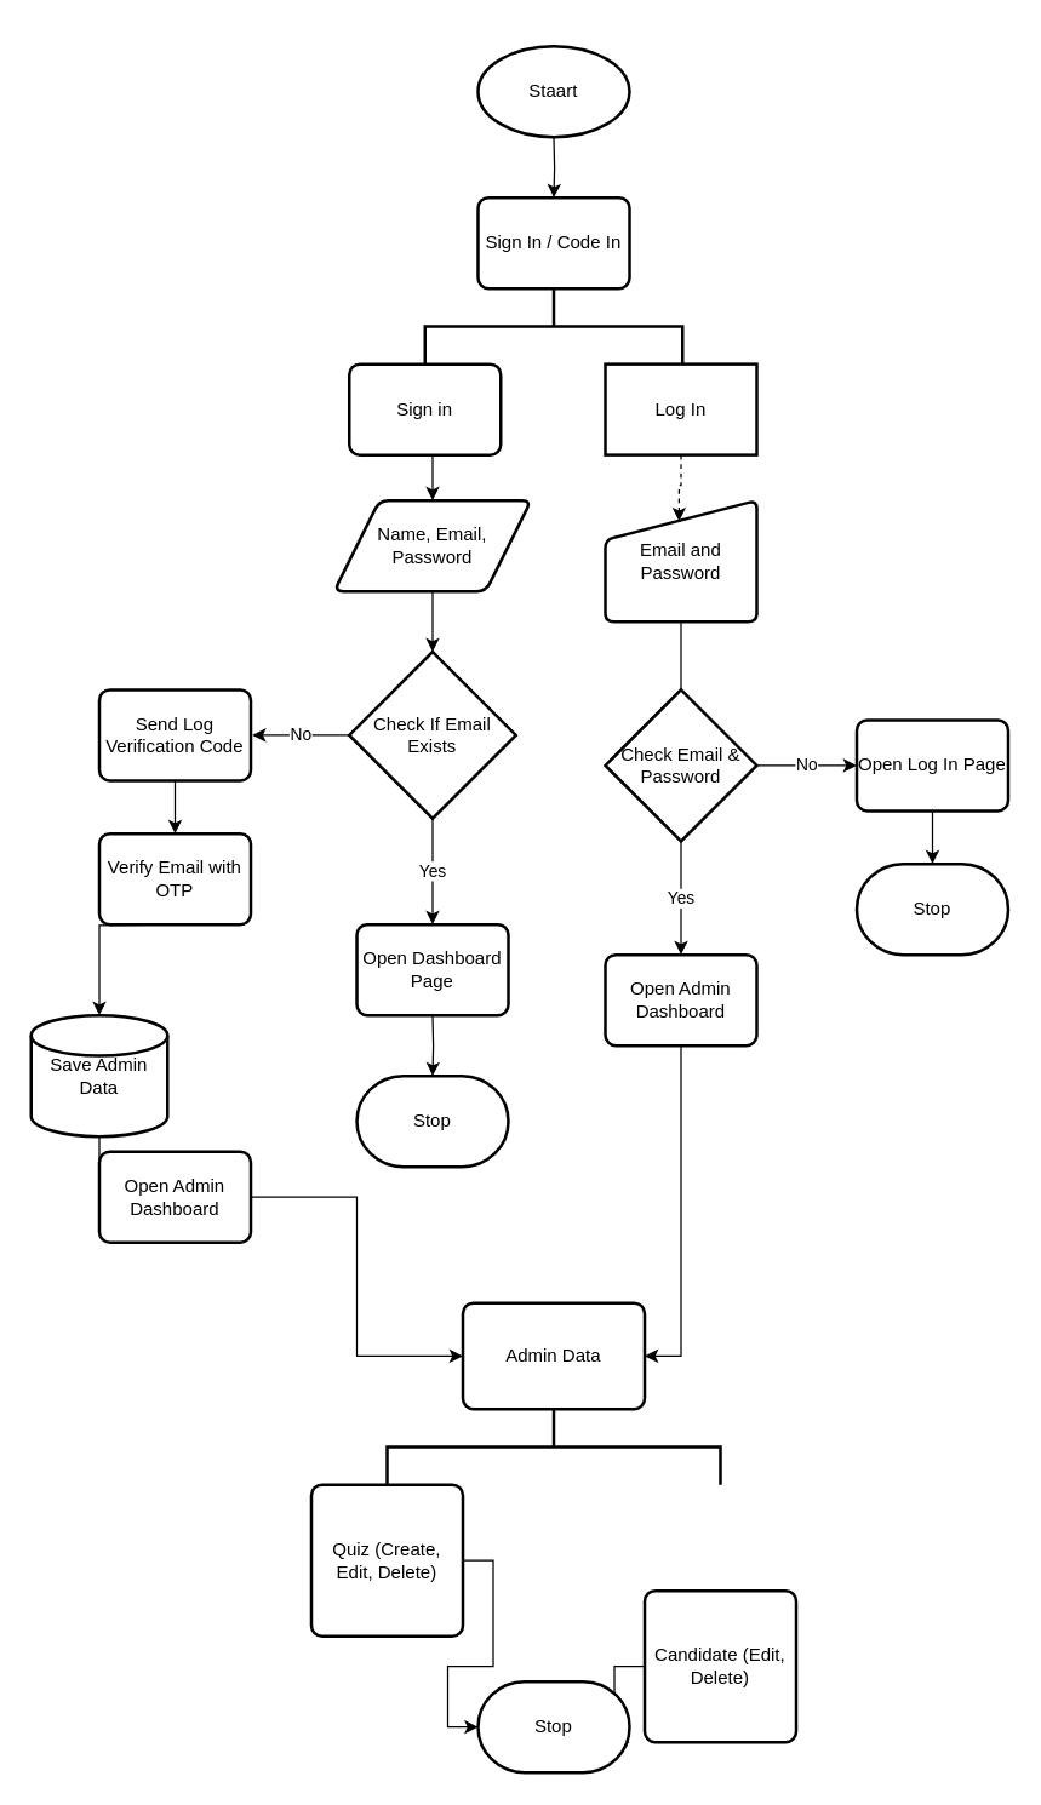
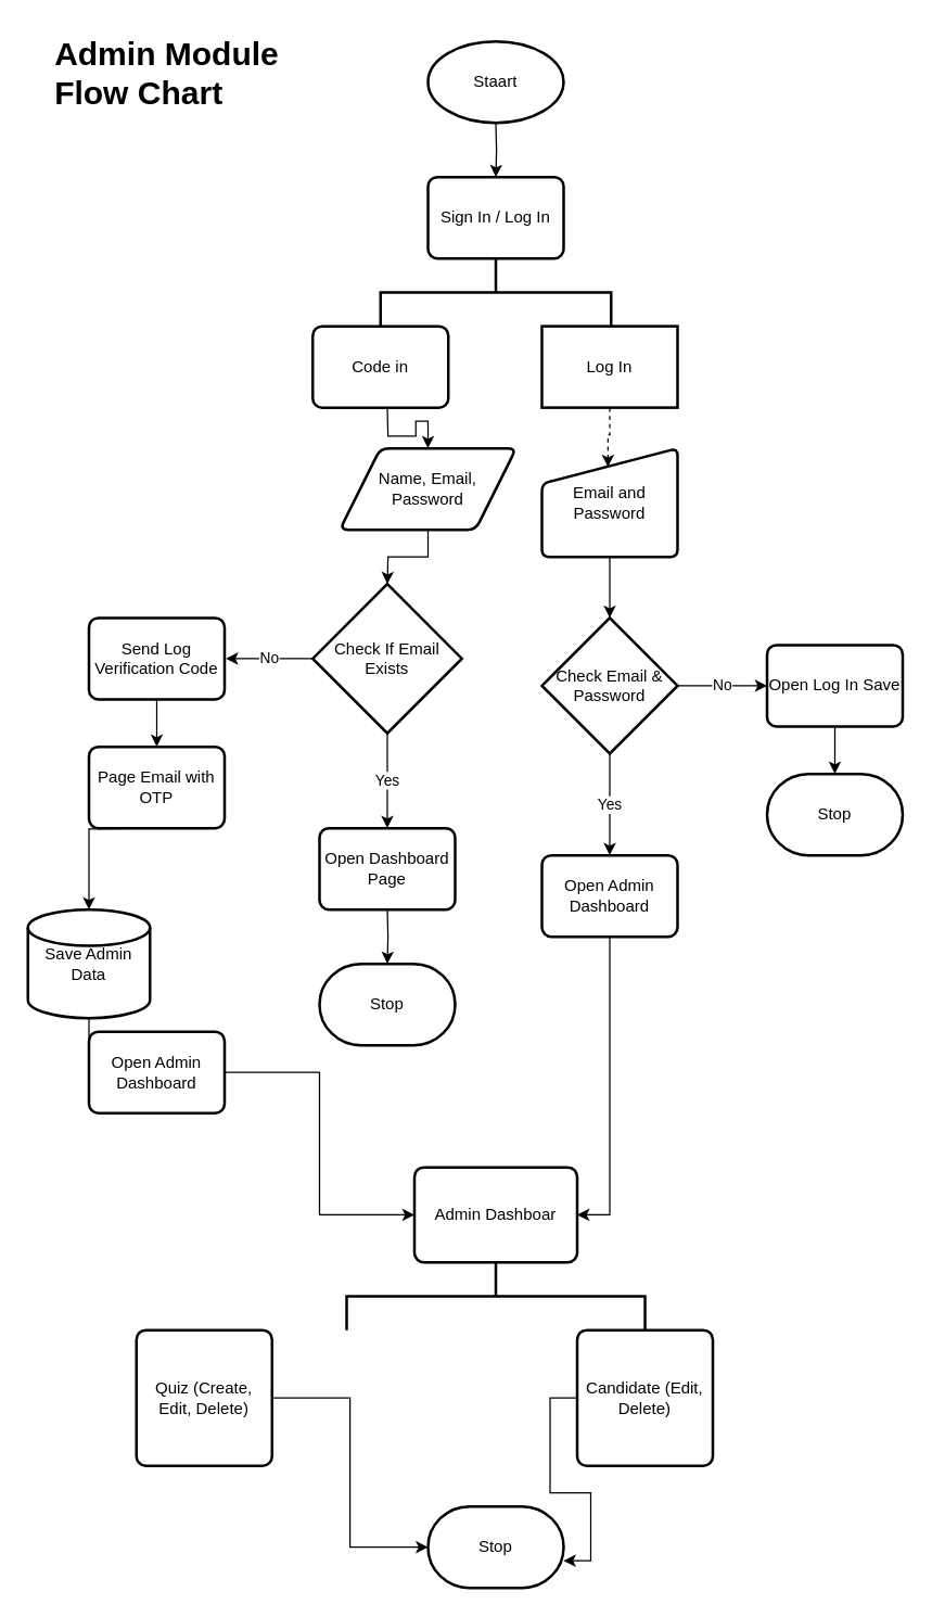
+ <mxCell id="3" value="&lt;h1&gt;Admin Module Flow Chart&lt;/h1&gt;" style="text;html=1;strokeColor=none;fillColor=none;spacing=5;spacingTop=-20;whiteSpace=wrap;overflow=hidden;rounded=0;" vertex="1" parent="1"><mxGeometry x="35" y="20" width="190" height="120" as="geometry" /></mxCell>
- <mxCell id="17" value="Sign In / Code In" style="rounded=1;whiteSpace=wrap;html=1;absoluteArcSize=1;arcSize=14;strokeWidth=2;" vertex="1" parent="1"><mxGeometry x="315" y="130" width="100" height="60" as="geometry" /></mxCell>
+ <mxCell id="17" value="Sign In / Log In" style="rounded=1;whiteSpace=wrap;html=1;absoluteArcSize=1;arcSize=14;strokeWidth=2;" vertex="1" parent="1"><mxGeometry x="315" y="130" width="100" height="60" as="geometry" /></mxCell>
- <mxCell id="18" value="Sign in" style="rounded=1;whiteSpace=wrap;html=1;absoluteArcSize=1;arcSize=14;strokeWidth=2;" vertex="1" parent="1"><mxGeometry x="230" y="240" width="100" height="60" as="geometry" /></mxCell>
+ <mxCell id="18" value="Code in" style="rounded=1;whiteSpace=wrap;html=1;absoluteArcSize=1;arcSize=14;strokeWidth=2;" vertex="1" parent="1"><mxGeometry x="230" y="240" width="100" height="60" as="geometry" /></mxCell>
- <mxCell id="8" value="Name, Email, Password" style="shape=parallelogram;html=1;strokeWidth=2;perimeter=parallelogramPerimeter;whiteSpace=wrap;rounded=1;arcSize=12;size=0.23;" vertex="1" parent="1"><mxGeometry x="220" y="330" width="130" height="60" as="geometry" /></mxCell>
+ <mxCell id="8" value="Name, Email, Password" style="shape=parallelogram;html=1;strokeWidth=2;perimeter=parallelogramPerimeter;whiteSpace=wrap;rounded=1;arcSize=12;size=0.23;" vertex="1" parent="1"><mxGeometry x="250" y="330" width="130" height="60" as="geometry" /></mxCell>
- <mxCell id="25" style="edgeStyle=orthogonalEdgeStyle;rounded=0;orthogonalLoop=1;jettySize=auto;html=1;entryX=0.5;entryY=0;entryDx=0;entryDy=0;entryPerimeter=0;endArrow=none;" edge="1" parent="1" source="26" target="29"><mxGeometry relative="1" as="geometry" /></mxCell>
+ <mxCell id="25" style="edgeStyle=orthogonalEdgeStyle;rounded=0;orthogonalLoop=1;jettySize=auto;html=1;entryX=0.5;entryY=0;entryDx=0;entryDy=0;entryPerimeter=0;" edge="1" parent="1" source="26" target="29"><mxGeometry relative="1" as="geometry" /></mxCell>
- <mxCell id="31" value="Open Log In Page" style="rounded=1;whiteSpace=wrap;html=1;absoluteArcSize=1;arcSize=14;strokeWidth=2;" vertex="1" parent="1"><mxGeometry x="565" y="475" width="100" height="60" as="geometry" /></mxCell>
+ <mxCell id="31" value="Open Log In Save" style="rounded=1;whiteSpace=wrap;html=1;absoluteArcSize=1;arcSize=14;strokeWidth=2;" vertex="1" parent="1"><mxGeometry x="565" y="475" width="100" height="60" as="geometry" /></mxCell>
- <mxCell id="22" value="Verify Email with OTP" style="rounded=1;whiteSpace=wrap;html=1;absoluteArcSize=1;arcSize=14;strokeWidth=2;" vertex="1" parent="1"><mxGeometry x="65" y="550" width="100" height="60" as="geometry" /></mxCell>
+ <mxCell id="22" value="Page Email with OTP" style="rounded=1;whiteSpace=wrap;html=1;absoluteArcSize=1;arcSize=14;strokeWidth=2;" vertex="1" parent="1"><mxGeometry x="65" y="550" width="100" height="60" as="geometry" /></mxCell>
- <mxCell id="37" value="Admin Data" style="rounded=1;whiteSpace=wrap;html=1;absoluteArcSize=1;arcSize=14;strokeWidth=2;" vertex="1" parent="1"><mxGeometry x="305" y="860" width="120" height="70" as="geometry" /></mxCell>
+ <mxCell id="37" value="Admin Dashboar" style="rounded=1;whiteSpace=wrap;html=1;absoluteArcSize=1;arcSize=14;strokeWidth=2;" vertex="1" parent="1"><mxGeometry x="305" y="860" width="120" height="70" as="geometry" /></mxCell>
- <mxCell id="40" value="Quiz (Create, Edit, Delete)" style="rounded=1;whiteSpace=wrap;html=1;absoluteArcSize=1;arcSize=14;strokeWidth=2;" vertex="1" parent="1"><mxGeometry x="205" y="980" width="100" height="100" as="geometry" /></mxCell>
+ <mxCell id="40" value="Quiz (Create, Edit, Delete)" style="rounded=1;whiteSpace=wrap;html=1;absoluteArcSize=1;arcSize=14;strokeWidth=2;" vertex="1" parent="1"><mxGeometry x="100" y="980" width="100" height="100" as="geometry" /></mxCell>
- <mxCell id="42" value="Candidate (Edit, Delete)" style="rounded=1;whiteSpace=wrap;html=1;absoluteArcSize=1;arcSize=14;strokeWidth=2;" vertex="1" parent="1"><mxGeometry x="425" y="1050" width="100" height="100" as="geometry" /></mxCell>
+ <mxCell id="42" value="Candidate (Edit, Delete)" style="rounded=1;whiteSpace=wrap;html=1;absoluteArcSize=1;arcSize=14;strokeWidth=2;" vertex="1" parent="1"><mxGeometry x="425" y="980" width="100" height="100" as="geometry" /></mxCell>
